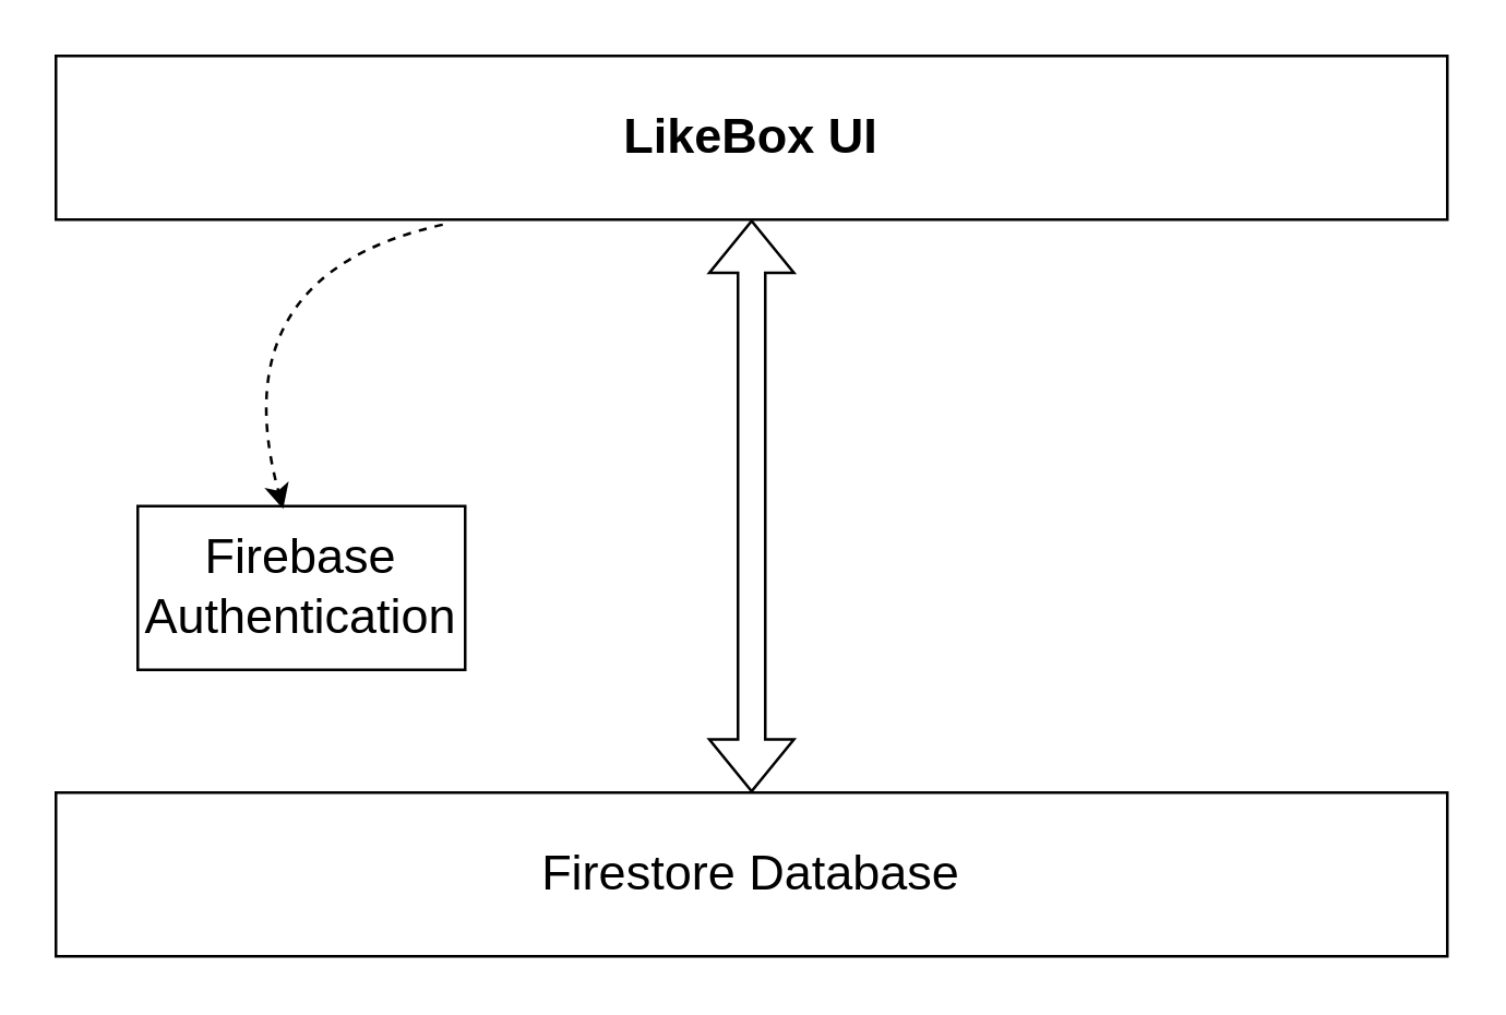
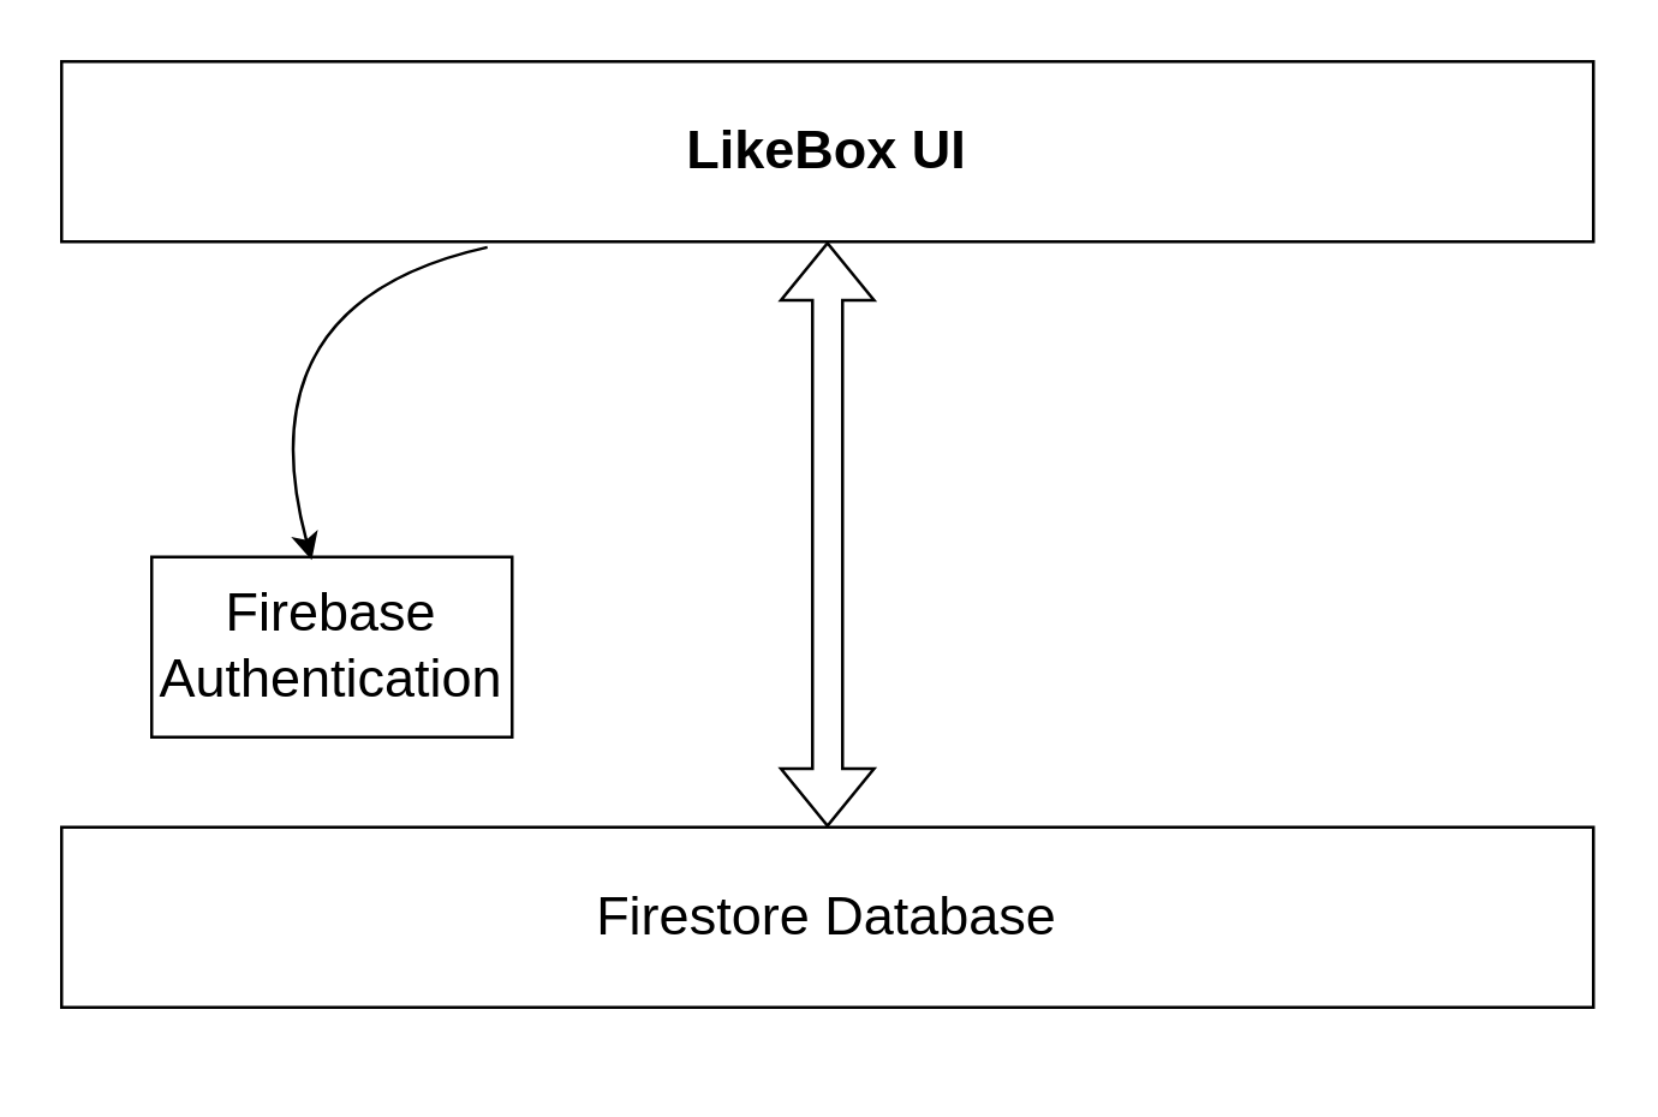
- <mxCell id="4" value="" style="curved=1;endArrow=classic;html=1;rounded=0;fontSize=18;exitX=0.278;exitY=1.031;exitDx=0;exitDy=0;exitPerimeter=0;entryX=0.444;entryY=0.017;entryDx=0;entryDy=0;entryPerimeter=0;dashed=1;" edge="1" parent="1" source="2" target="3"><mxGeometry width="50" height="50" relative="1" as="geometry"><mxPoint x="200" y="260" as="sourcePoint" /><mxPoint x="180" y="170" as="targetPoint" /><Array as="points"><mxPoint x="80" y="100" /></Array></mxGeometry></mxCell>
+ <mxCell id="4" value="" style="curved=1;endArrow=classic;html=1;rounded=0;fontSize=18;exitX=0.278;exitY=1.031;exitDx=0;exitDy=0;exitPerimeter=0;entryX=0.444;entryY=0.017;entryDx=0;entryDy=0;entryPerimeter=0;" edge="1" parent="1" source="2" target="3"><mxGeometry width="50" height="50" relative="1" as="geometry"><mxPoint x="200" y="260" as="sourcePoint" /><mxPoint x="180" y="170" as="targetPoint" /><Array as="points"><mxPoint x="80" y="100" /></Array></mxGeometry></mxCell>
- <mxCell id="5" value="Firestore Database" style="rounded=0;whiteSpace=wrap;html=1;fontSize=18;" vertex="1" parent="1"><mxGeometry x="20" y="290" width="510" height="60" as="geometry" /></mxCell>
+ <mxCell id="5" value="Firestore Database" style="rounded=0;whiteSpace=wrap;html=1;fontSize=18;" vertex="1" parent="1"><mxGeometry x="20" y="275" width="510" height="60" as="geometry" /></mxCell>
